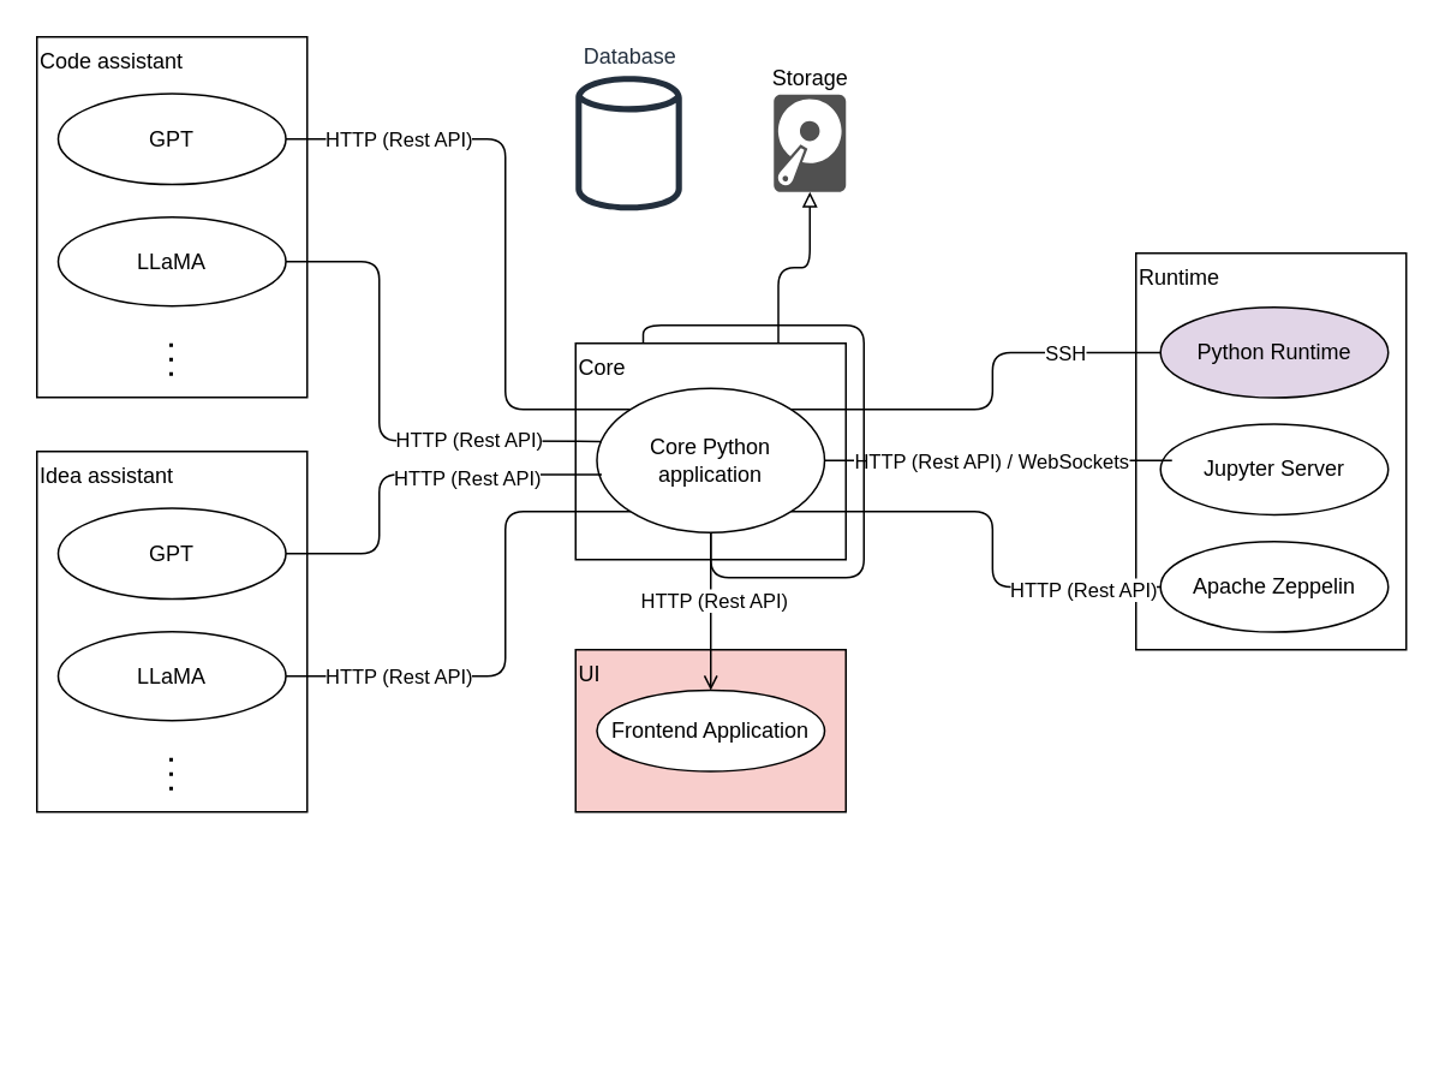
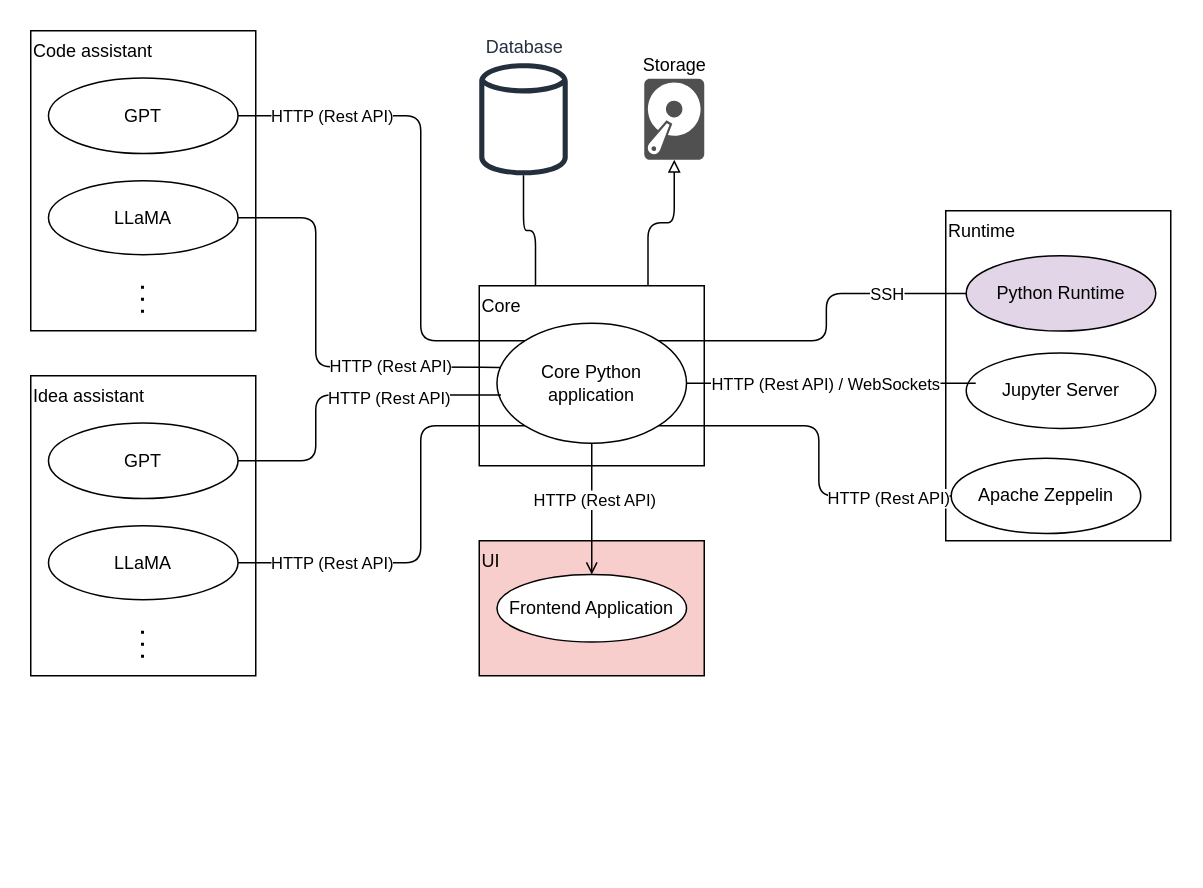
- <mxCell id="45" style="edgeStyle=orthogonalEdgeStyle;html=1;exitX=0.25;exitY=0;exitDx=0;exitDy=0;endArrow=none;endFill=0;" edge="1" parent="1" source="3" target="4"><mxGeometry relative="1" as="geometry" /></mxCell>
+ <mxCell id="45" style="edgeStyle=orthogonalEdgeStyle;html=1;exitX=0.25;exitY=0;exitDx=0;exitDy=0;endArrow=none;endFill=0;" edge="1" parent="1" source="3" target="43"><mxGeometry relative="1" as="geometry" /></mxCell>
- <mxCell id="21" value="Apache Zeppelin" style="ellipse;whiteSpace=wrap;html=1;" vertex="1" parent="17"><mxGeometry x="13.64" y="160.002" width="126.36" height="50.236" as="geometry" /></mxCell>
+ <mxCell id="21" value="Apache Zeppelin" style="ellipse;whiteSpace=wrap;html=1;" vertex="1" parent="17"><mxGeometry x="3.64" y="165.002" width="126.36" height="50.236" as="geometry" /></mxCell>
